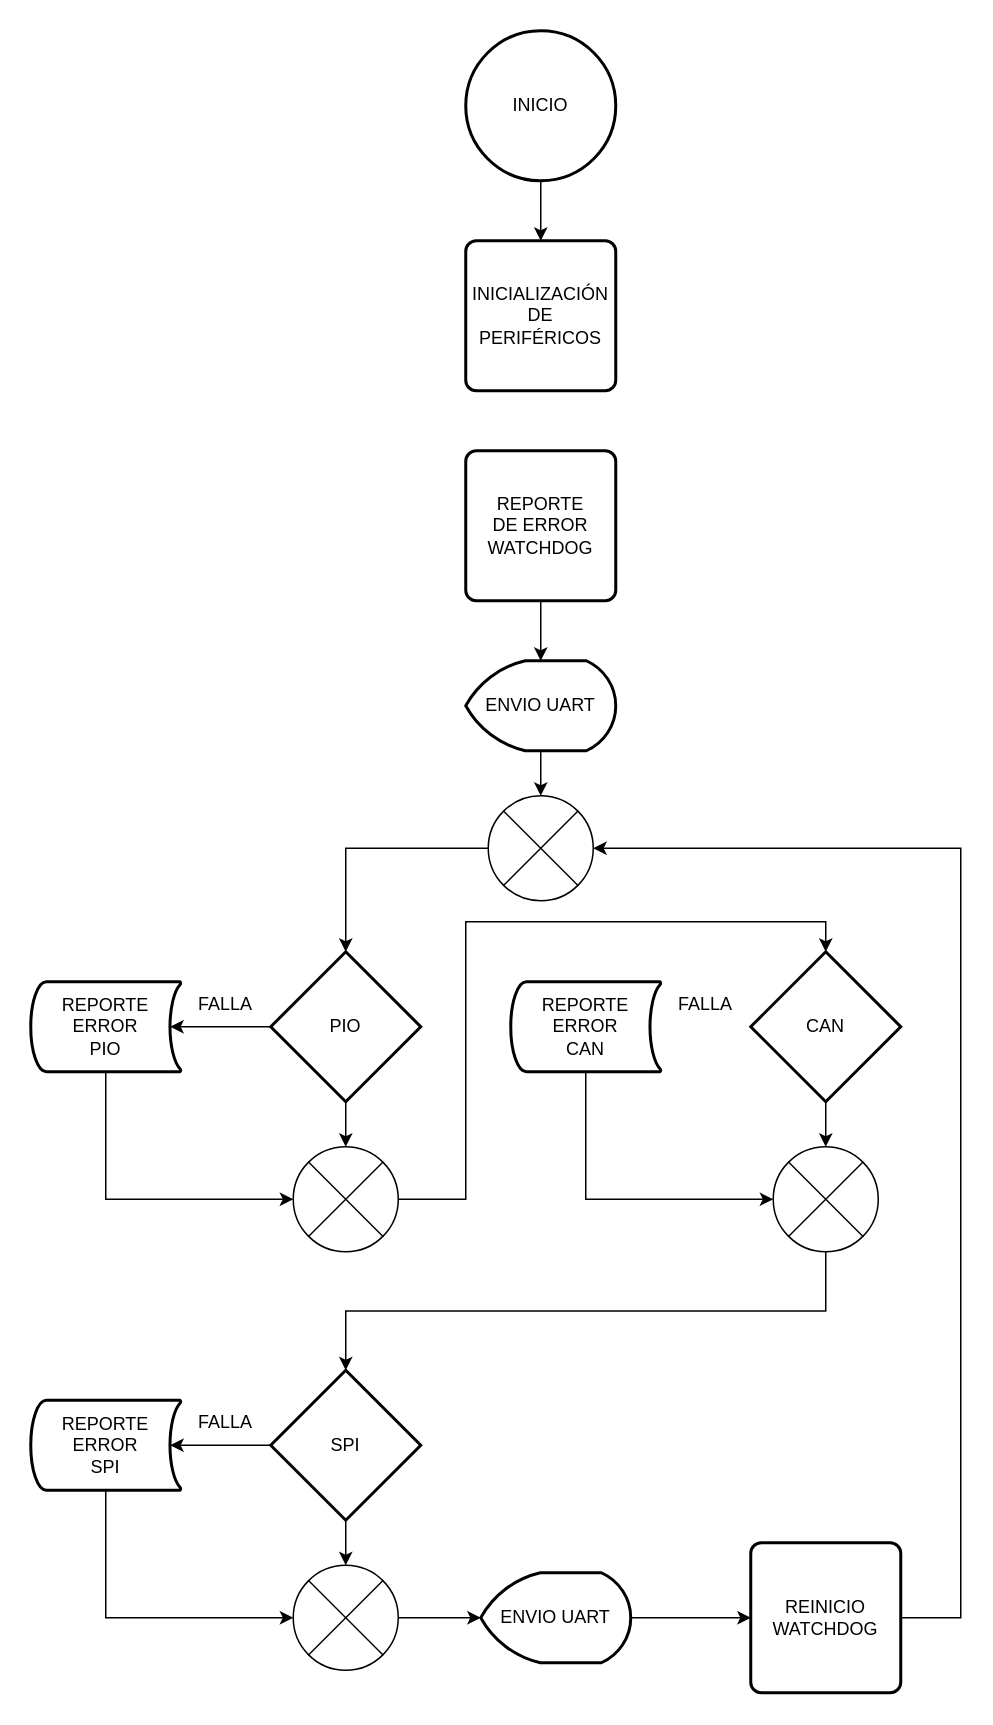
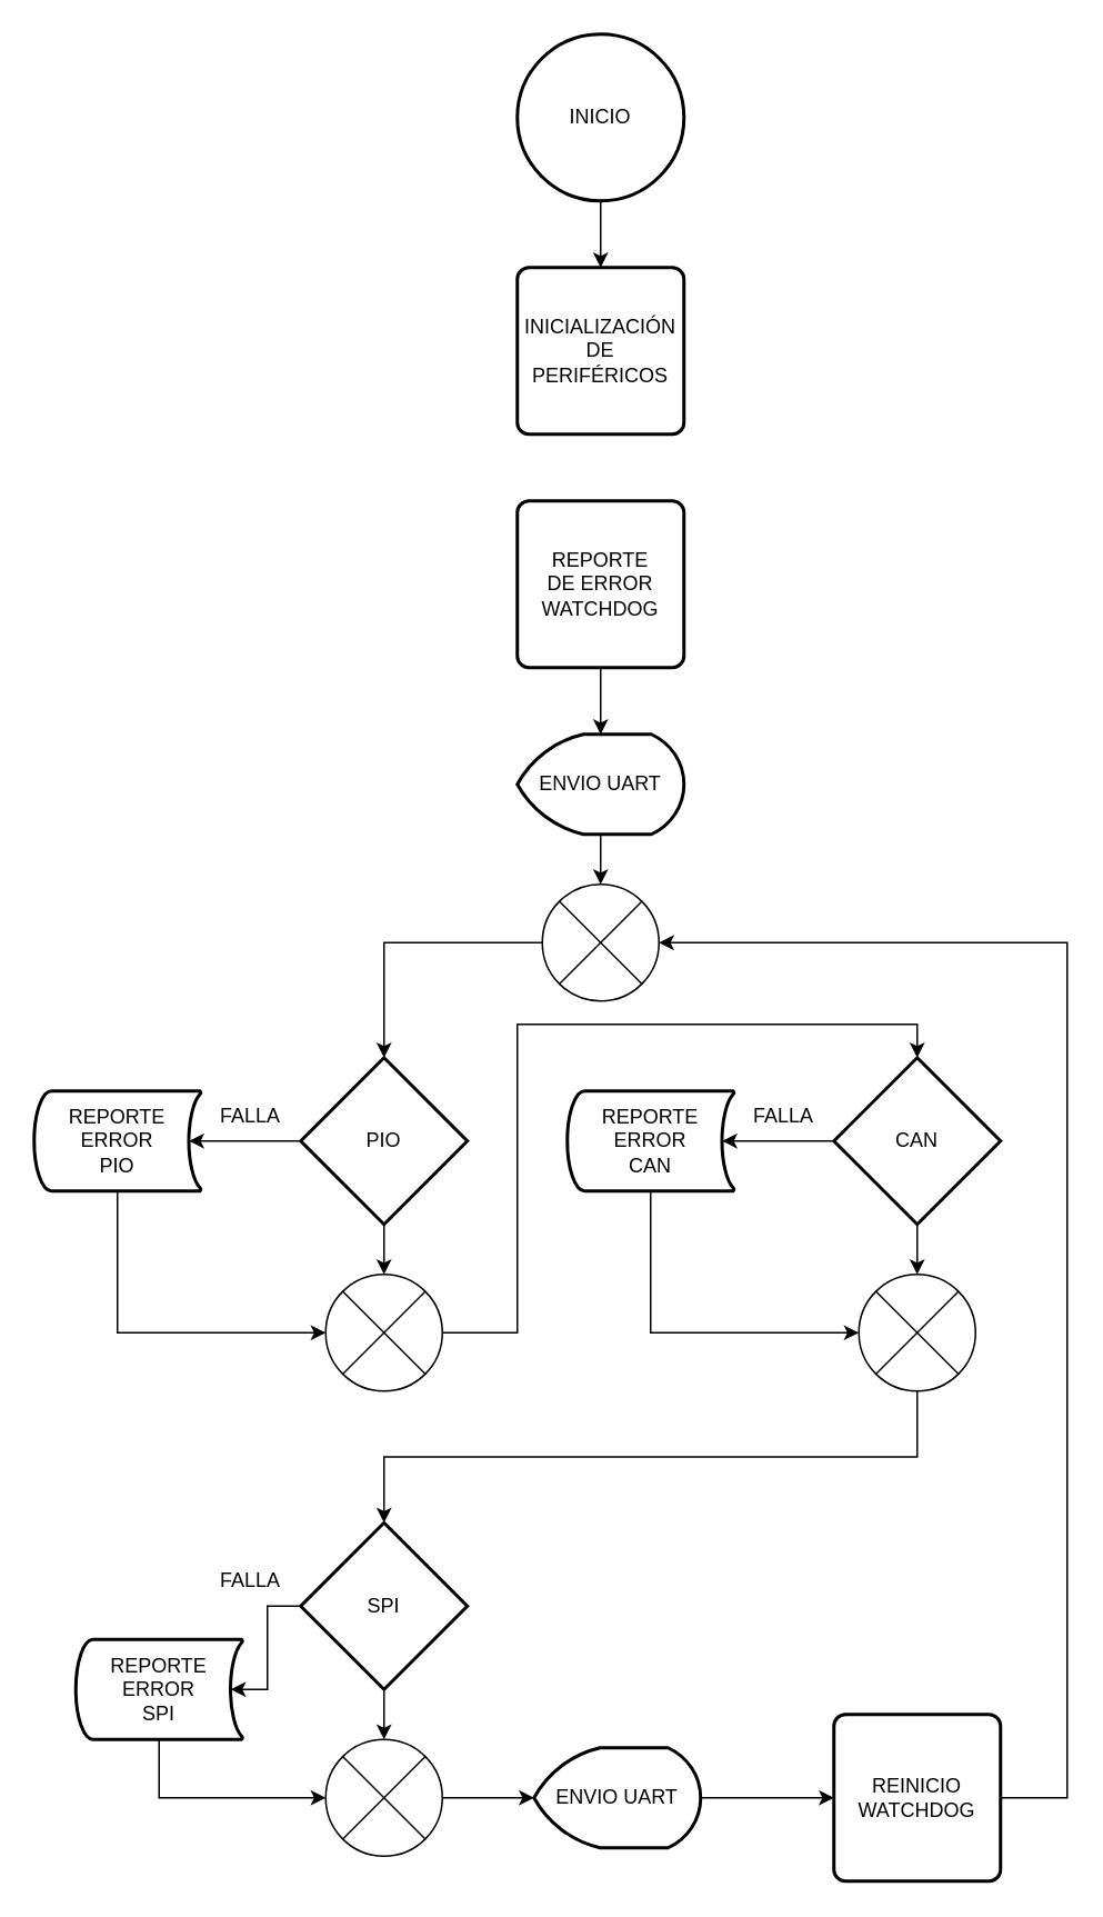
+ <mxCell id="15" style="edgeStyle=orthogonalEdgeStyle;rounded=0;orthogonalLoop=1;jettySize=auto;html=1;exitX=0;exitY=0.5;exitDx=0;exitDy=0;exitPerimeter=0;entryX=0.93;entryY=0.5;entryDx=0;entryDy=0;entryPerimeter=0;" parent="1" source="16" target="18" edge="1"><mxGeometry relative="1" as="geometry" /></mxCell>
- <mxCell id="23" value="&lt;div&gt;REPORTE&lt;/div&gt;&lt;div&gt;ERROR&lt;/div&gt;SPI" style="strokeWidth=2;html=1;shape=mxgraph.flowchart.stored_data;whiteSpace=wrap;" parent="1" vertex="1"><mxGeometry x="20" y="933" width="100" height="60" as="geometry" /></mxCell>
+ <mxCell id="23" value="&lt;div&gt;REPORTE&lt;/div&gt;&lt;div&gt;ERROR&lt;/div&gt;SPI" style="strokeWidth=2;html=1;shape=mxgraph.flowchart.stored_data;whiteSpace=wrap;" parent="1" vertex="1"><mxGeometry x="45" y="983" width="100" height="60" as="geometry" /></mxCell>
